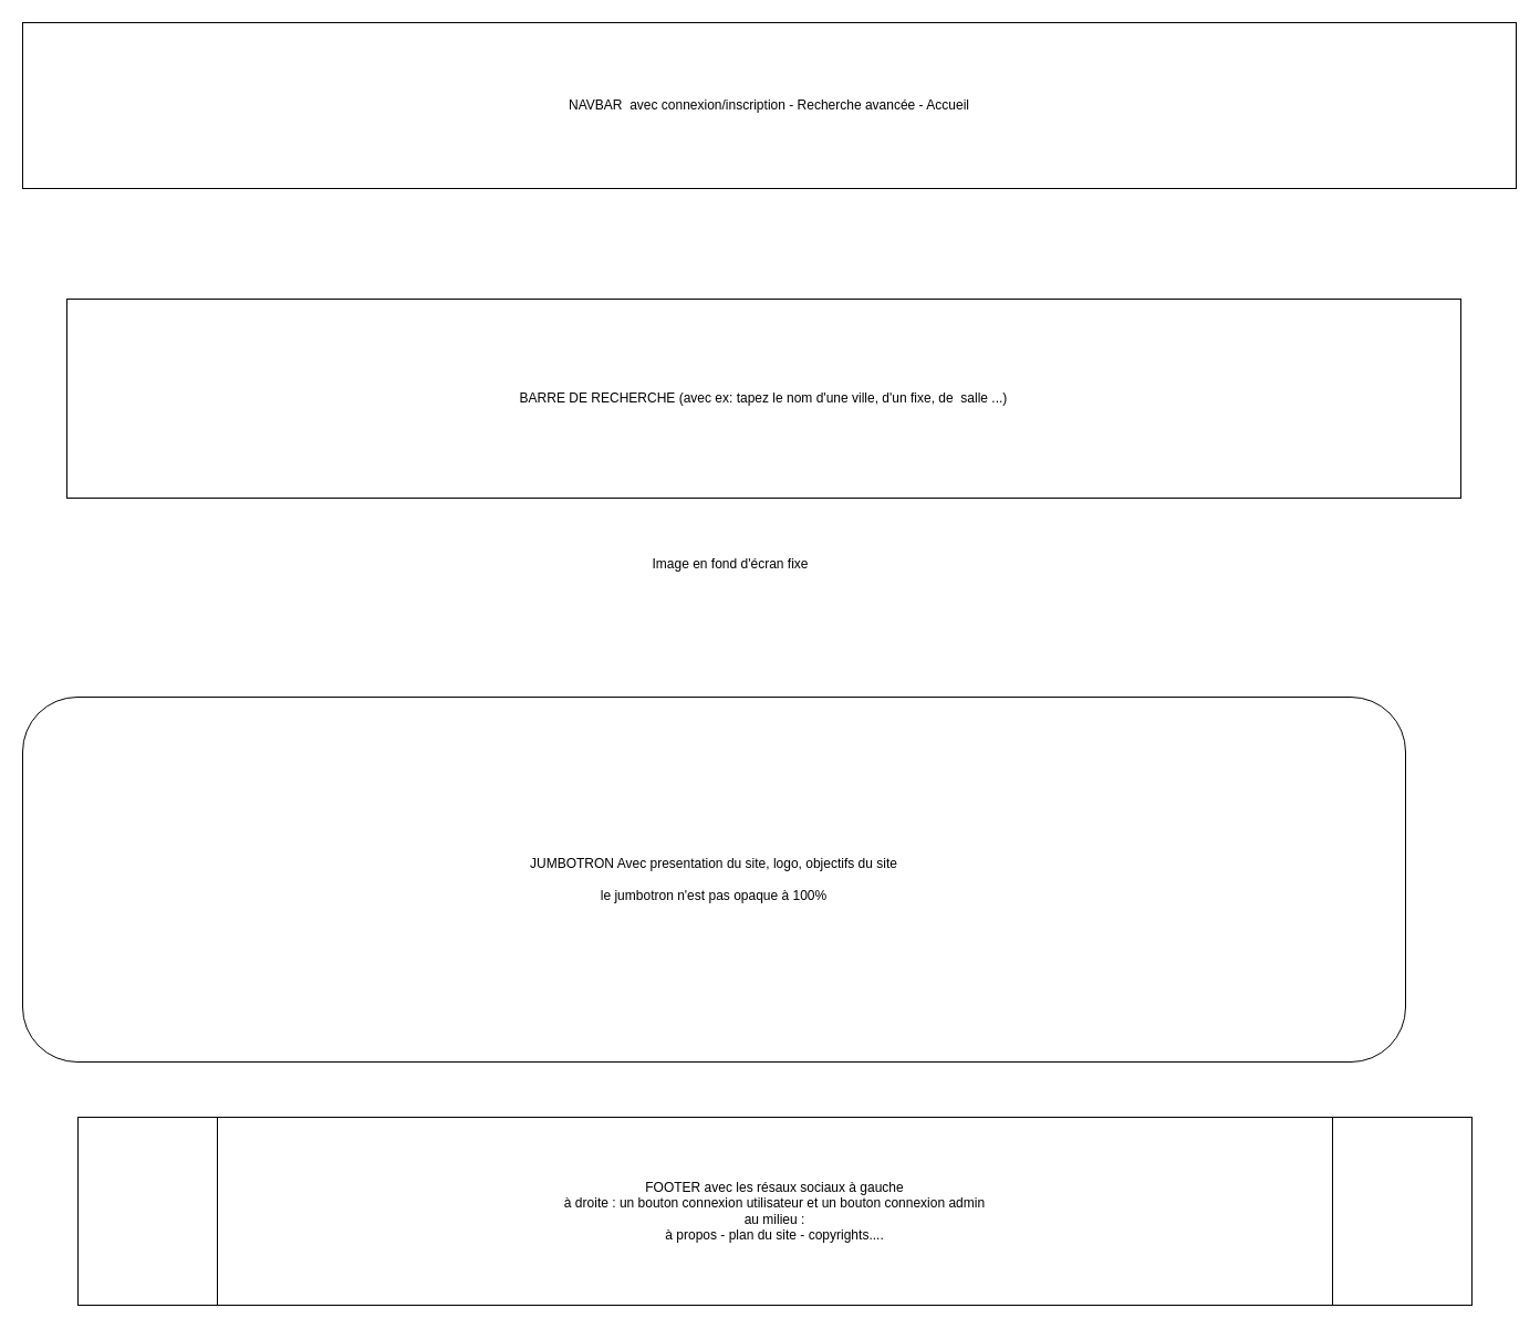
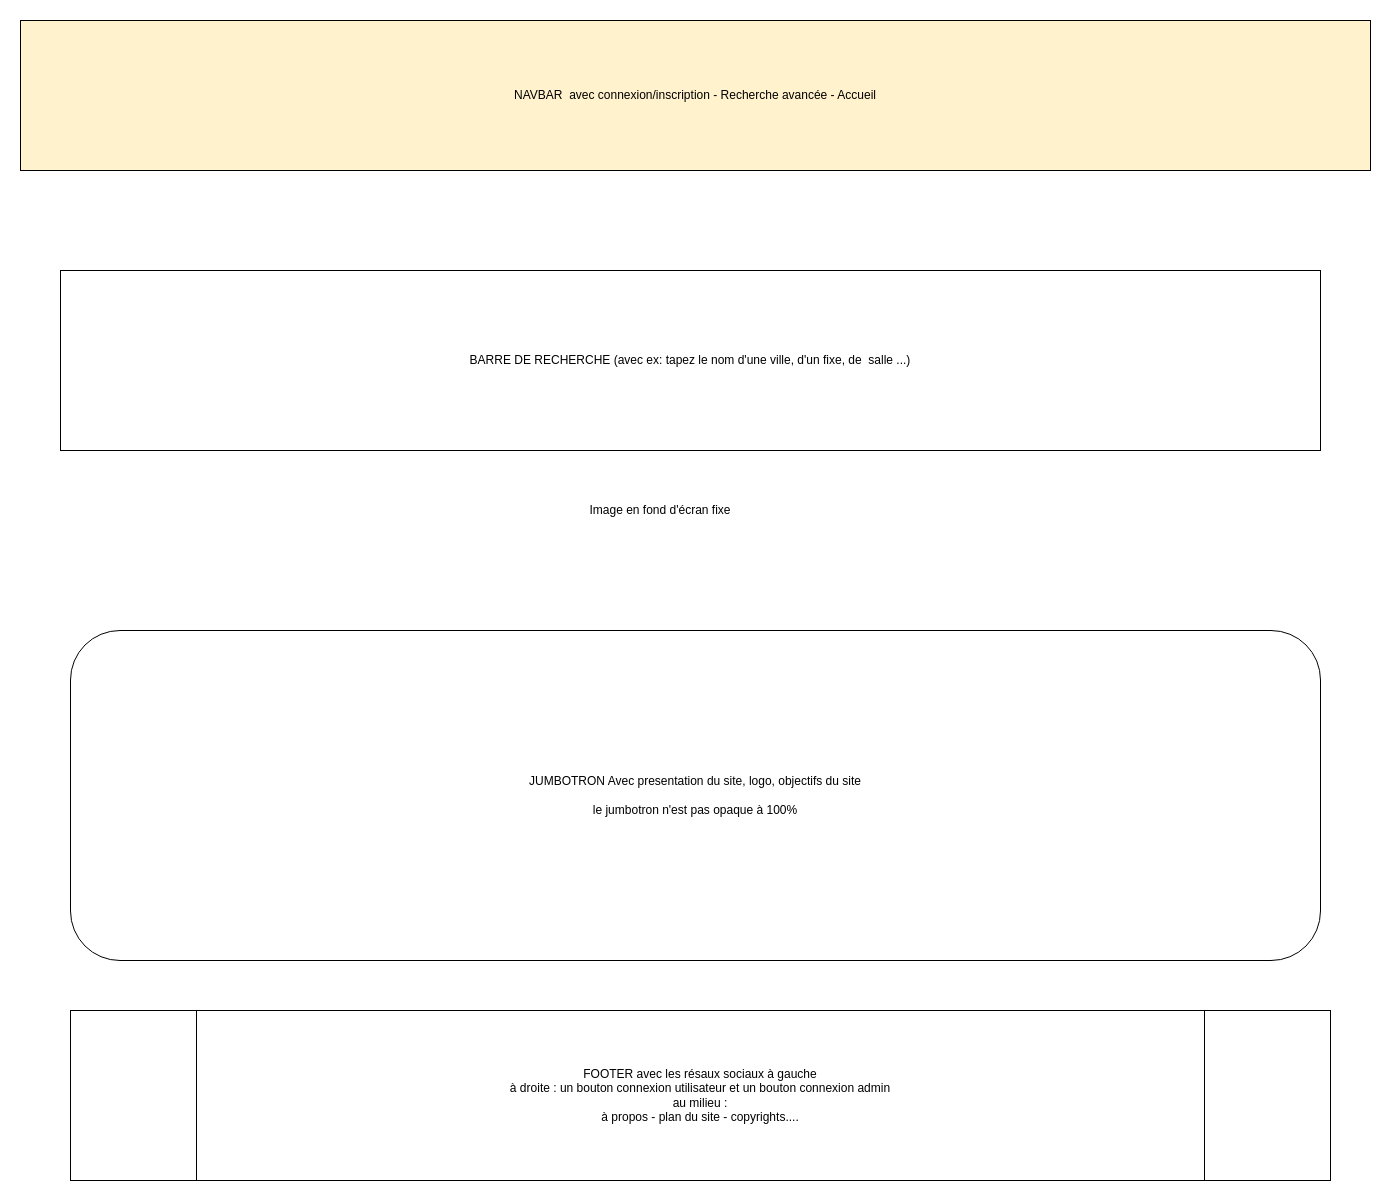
- <mxCell id="3" value="&lt;div&gt;NAVBAR&amp;nbsp; avec connexion/inscription - Recherche avancée - Accueil&lt;br&gt;&lt;/div&gt;" style="rounded=0;whiteSpace=wrap;html=1;" vertex="1" parent="1"><mxGeometry x="20" width="1350" height="150" as="geometry" y="20" /></mxCell>
+ <mxCell id="3" value="&lt;div&gt;NAVBAR&amp;nbsp; avec connexion/inscription - Recherche avancée - Accueil&lt;br&gt;&lt;/div&gt;" style="rounded=0;whiteSpace=wrap;html=1;fillColor=#fff2cc;" vertex="1" parent="1"><mxGeometry x="20" width="1350" height="150" as="geometry" y="20" /></mxCell>
- <mxCell id="5" value="&lt;div&gt;JUMBOTRON Avec presentation du site, logo, objectifs du site&lt;/div&gt;&lt;div&gt;&lt;br&gt;&lt;/div&gt;&lt;div&gt;le jumbotron n'est pas opaque à 100%&lt;br&gt;&lt;/div&gt;" style="rounded=1;whiteSpace=wrap;html=1;" vertex="1" parent="1"><mxGeometry x="20" y="630" width="1250" height="330" as="geometry" /></mxCell>
+ <mxCell id="5" value="&lt;div&gt;JUMBOTRON Avec presentation du site, logo, objectifs du site&lt;/div&gt;&lt;div&gt;&lt;br&gt;&lt;/div&gt;&lt;div&gt;le jumbotron n'est pas opaque à 100%&lt;br&gt;&lt;/div&gt;" style="rounded=1;whiteSpace=wrap;html=1;" vertex="1" parent="1"><mxGeometry x="70" y="630" width="1250" height="330" as="geometry" /></mxCell>
